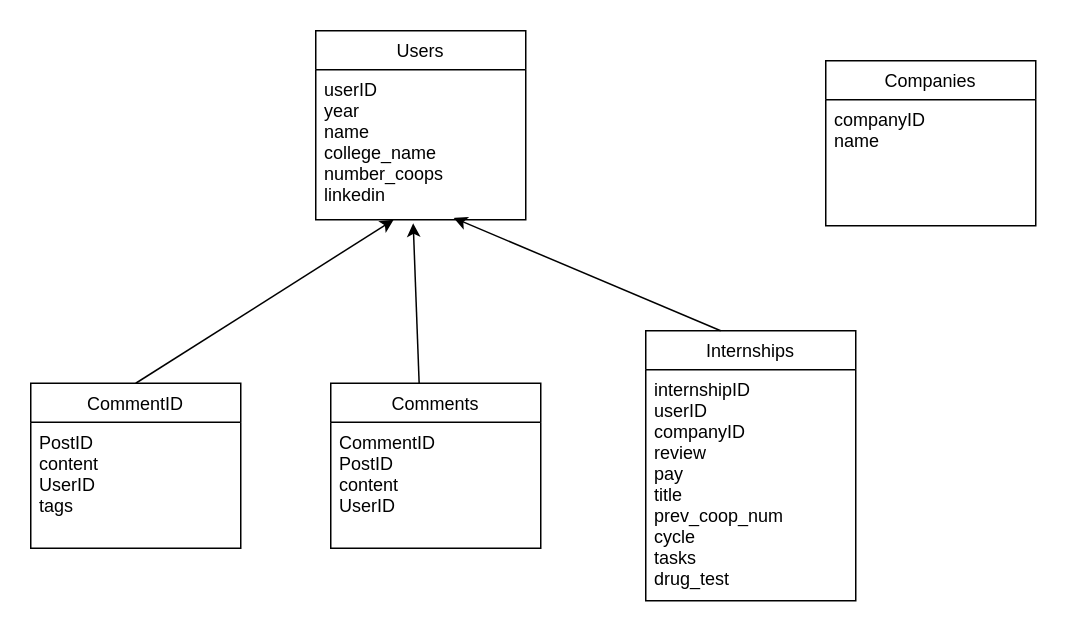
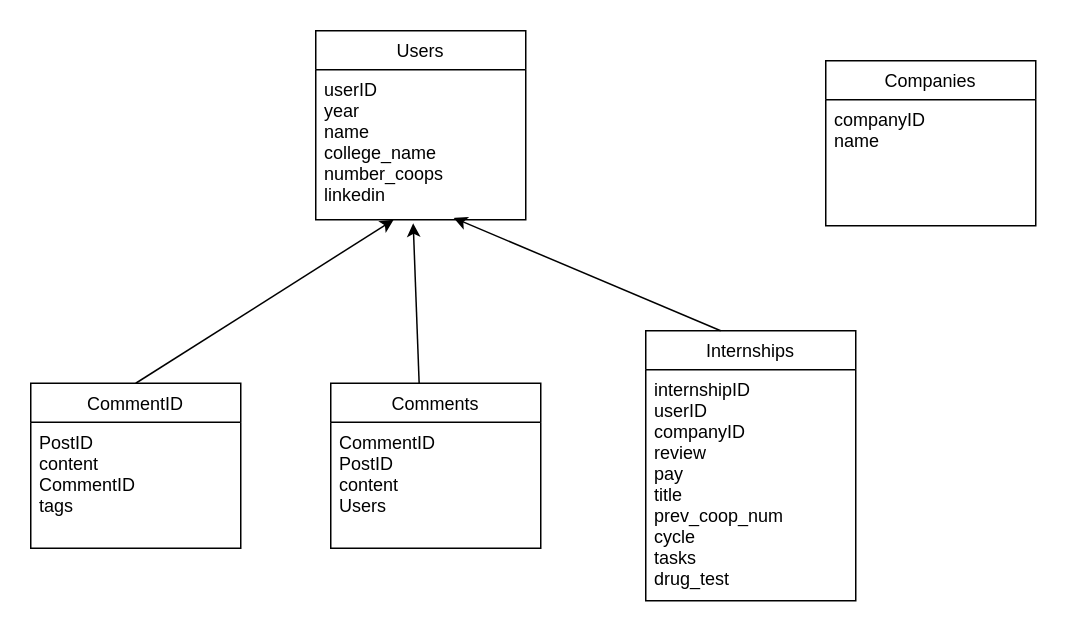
- <mxCell id="9" value="PostID&#10;content&#10;UserID&#10;tags" style="text;strokeColor=none;fillColor=none;align=left;verticalAlign=top;spacingLeft=4;spacingRight=4;overflow=hidden;rotatable=0;points=[[0,0.5],[1,0.5]];portConstraint=eastwest;" vertex="1" parent="8"><mxGeometry y="26" width="140" height="84" as="geometry" /></mxCell>
+ <mxCell id="9" value="PostID&#10;content&#10;CommentID&#10;tags" style="text;strokeColor=none;fillColor=none;align=left;verticalAlign=top;spacingLeft=4;spacingRight=4;overflow=hidden;rotatable=0;points=[[0,0.5],[1,0.5]];portConstraint=eastwest;" vertex="1" parent="8"><mxGeometry y="26" width="140" height="84" as="geometry" /></mxCell>
- <mxCell id="11" value="CommentID&#10;PostID&#10;content&#10;UserID" style="text;strokeColor=none;fillColor=none;align=left;verticalAlign=top;spacingLeft=4;spacingRight=4;overflow=hidden;rotatable=0;points=[[0,0.5],[1,0.5]];portConstraint=eastwest;" vertex="1" parent="10"><mxGeometry y="26" width="140" height="84" as="geometry" /></mxCell>
+ <mxCell id="11" value="CommentID&#10;PostID&#10;content&#10;Users" style="text;strokeColor=none;fillColor=none;align=left;verticalAlign=top;spacingLeft=4;spacingRight=4;overflow=hidden;rotatable=0;points=[[0,0.5],[1,0.5]];portConstraint=eastwest;" vertex="1" parent="10"><mxGeometry y="26" width="140" height="84" as="geometry" /></mxCell>
